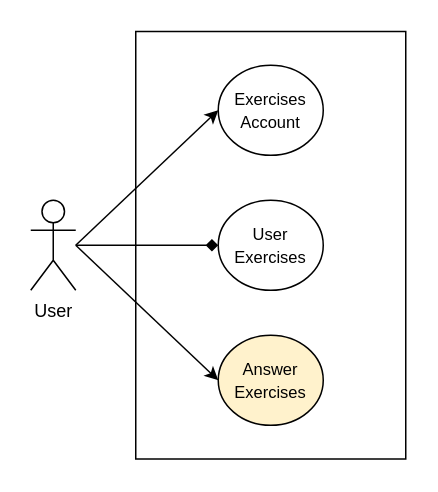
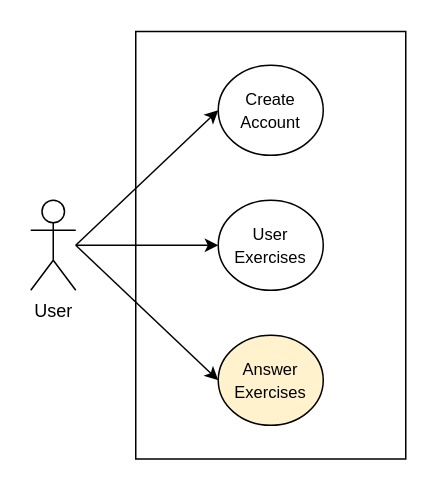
- <mxCell id="7" value="&lt;font style=&quot;font-size: 11px;&quot;&gt;Exercises&lt;br&gt;Account&lt;/font&gt;" style="ellipse;whiteSpace=wrap;html=1;" vertex="1" parent="1"><mxGeometry x="145" y="43" width="70" height="60" as="geometry" /></mxCell>
+ <mxCell id="7" value="&lt;font style=&quot;font-size: 11px;&quot;&gt;Create&lt;br&gt;Account&lt;/font&gt;" style="ellipse;whiteSpace=wrap;html=1;" vertex="1" parent="1"><mxGeometry x="145" y="43" width="70" height="60" as="geometry" /></mxCell>
- <mxCell id="4" style="edgeStyle=orthogonalEdgeStyle;rounded=0;orthogonalLoop=1;jettySize=auto;html=1;entryX=0;entryY=0.5;entryDx=0;entryDy=0;endArrow=diamond;" edge="1" parent="1" source="6" target="8"><mxGeometry relative="1" as="geometry" /></mxCell>
+ <mxCell id="4" style="edgeStyle=orthogonalEdgeStyle;rounded=0;orthogonalLoop=1;jettySize=auto;html=1;entryX=0;entryY=0.5;entryDx=0;entryDy=0;" edge="1" parent="1" source="6" target="8"><mxGeometry relative="1" as="geometry" /></mxCell>
